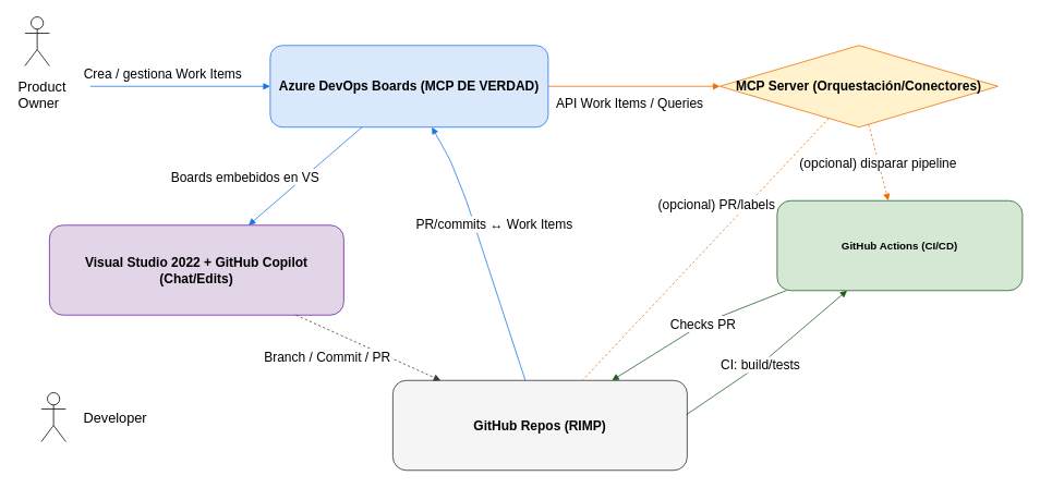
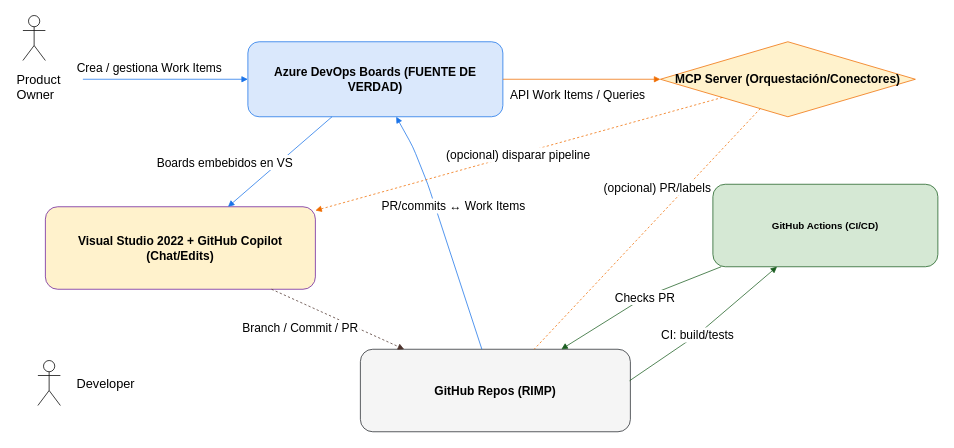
- <mxCell id="4" value="Azure DevOps Boards (MCP DE VERDAD)" style="rounded=1;whiteSpace=wrap;html=1;fillColor=#dae8fc;strokeColor=#1a73e8;fontStyle=1;fontSize=16;" parent="1" vertex="1"><mxGeometry x="330" y="55" width="340" height="100" as="geometry" /></mxCell>
+ <mxCell id="4" value="Azure DevOps Boards (FUENTE DE VERDAD)" style="rounded=1;whiteSpace=wrap;html=1;fillColor=#dae8fc;strokeColor=#1a73e8;fontStyle=1;fontSize=16;" parent="1" vertex="1"><mxGeometry x="330" y="55" width="340" height="100" as="geometry" /></mxCell>
- <mxCell id="16" value="(opcional) disparar pipeline" style="endArrow=block;rounded=1;strokeColor=#EF6C00;dashed=1;fontSize=16;" parent="1" source="5" target="8" edge="1"><mxGeometry relative="1" as="geometry" /></mxCell>
+ <mxCell id="16" value="(opcional) disparar pipeline" style="endArrow=block;rounded=1;strokeColor=#EF6C00;dashed=1;fontSize=16;" parent="1" source="5" target="6" edge="1"><mxGeometry relative="1" as="geometry" /></mxCell>
- <mxCell id="6" value="Visual Studio 2022 + GitHub Copilot (Chat/Edits)" style="rounded=1;whiteSpace=wrap;html=1;fillColor=#e1d5e7;strokeColor=#6a1b9a;fontStyle=1;fontSize=16;" parent="1" vertex="1"><mxGeometry x="60" y="275" width="360" height="110" as="geometry" /></mxCell>
+ <mxCell id="6" value="Visual Studio 2022 + GitHub Copilot (Chat/Edits)" style="rounded=1;whiteSpace=wrap;html=1;fillColor=#fff2cc;strokeColor=#6a1b9a;fontStyle=1;fontSize=16;" parent="1" vertex="1"><mxGeometry x="60" y="275" width="360" height="110" as="geometry" /></mxCell>
